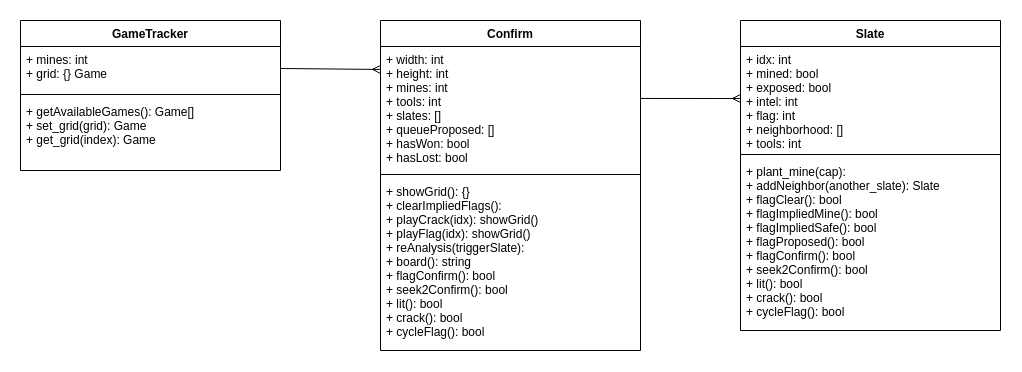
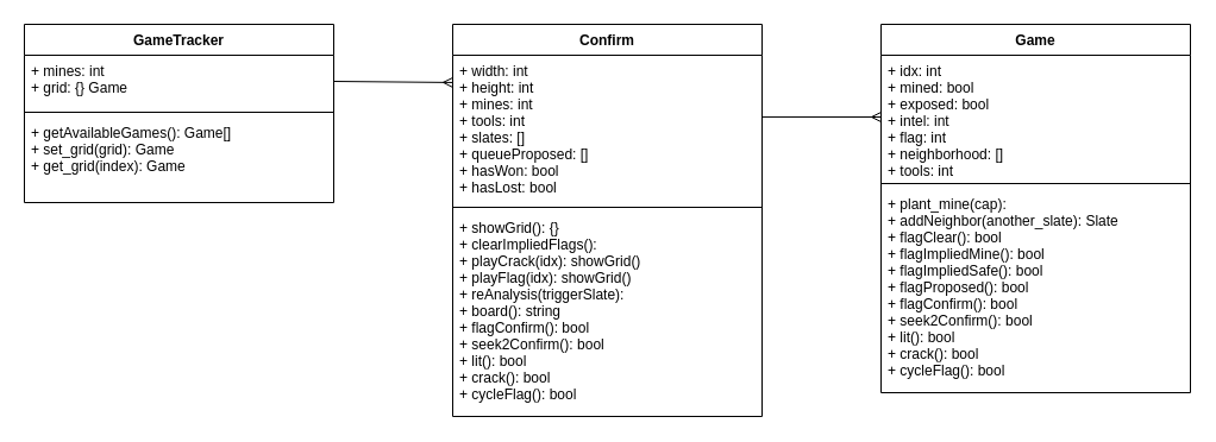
- <mxCell id="6" value="Slate" style="swimlane;fontStyle=1;align=center;verticalAlign=top;childLayout=stackLayout;horizontal=1;startSize=26;horizontalStack=0;resizeParent=1;resizeParentMax=0;resizeLast=0;collapsible=1;marginBottom=0;" vertex="1" parent="1"><mxGeometry x="740" y="20" width="260" height="310" as="geometry" /></mxCell>
+ <mxCell id="6" value="Game" style="swimlane;fontStyle=1;align=center;verticalAlign=top;childLayout=stackLayout;horizontal=1;startSize=26;horizontalStack=0;resizeParent=1;resizeParentMax=0;resizeLast=0;collapsible=1;marginBottom=0;" vertex="1" parent="1"><mxGeometry x="740" y="20" width="260" height="310" as="geometry" /></mxCell>
